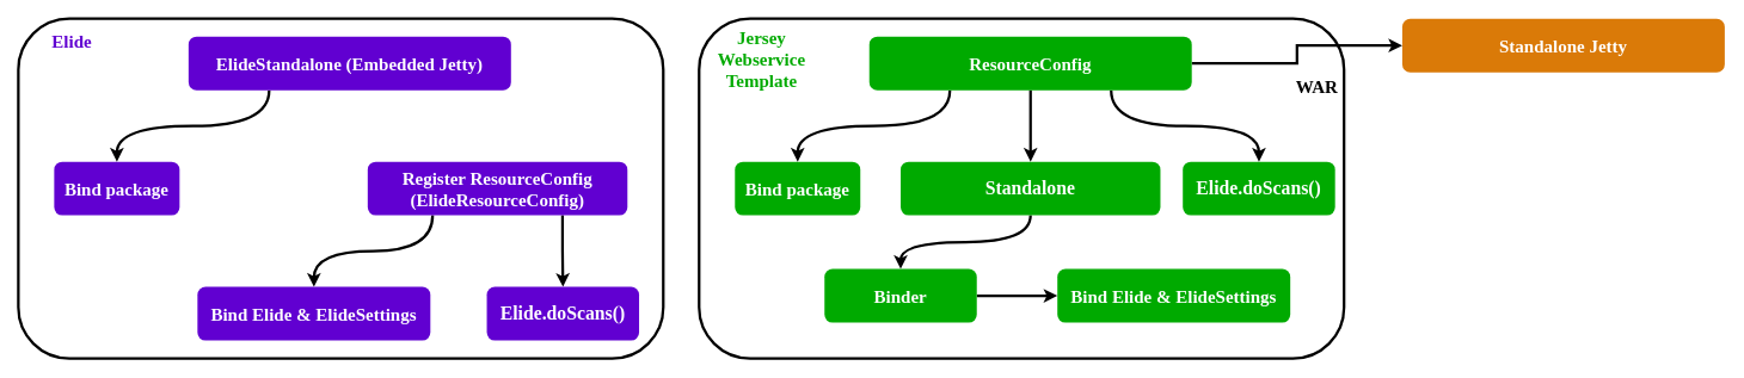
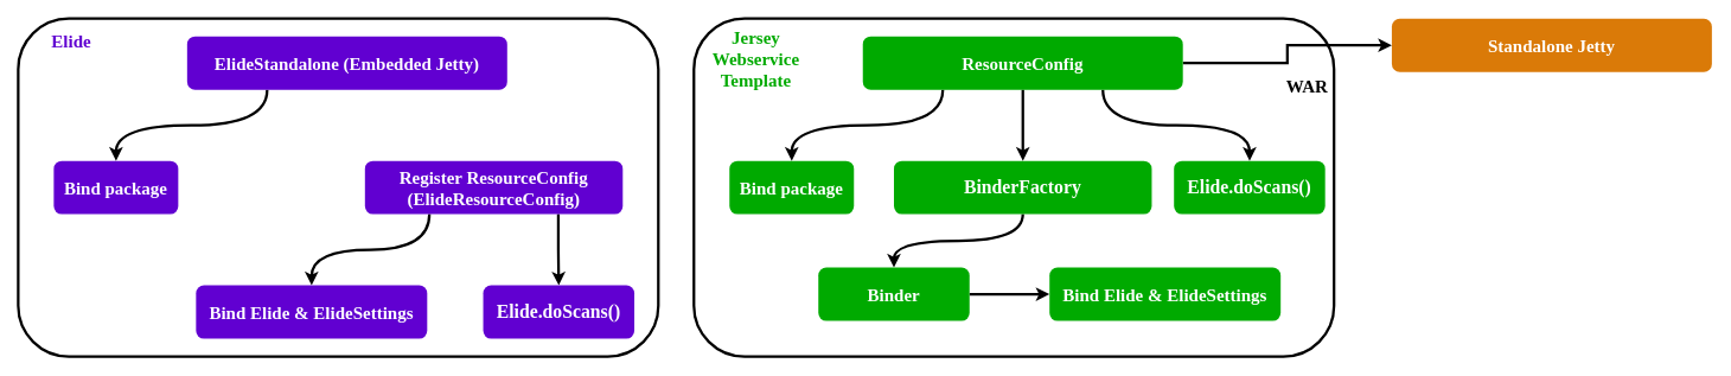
- <mxCell id="19" value="&lt;b style=&quot;border-color: var(--border-color); font-family: Ubuntu; font-size: 21px;&quot;&gt;Standalone&lt;/b&gt;&lt;font face=&quot;Ubuntu&quot;&gt;&lt;span style=&quot;font-size: 20px;&quot;&gt;&lt;b&gt;&lt;br&gt;&lt;/b&gt;&lt;/span&gt;&lt;/font&gt;" style="rounded=1;whiteSpace=wrap;html=1;strokeWidth=3;fillColor=#00AA00;strokeColor=none;fontColor=#FFFFFF;" vertex="1" parent="1"><mxGeometry x="1005" y="180" width="290" height="60" as="geometry" /></mxCell>
+ <mxCell id="19" value="&lt;b style=&quot;border-color: var(--border-color); font-family: Ubuntu; font-size: 21px;&quot;&gt;BinderFactory&lt;/b&gt;&lt;font face=&quot;Ubuntu&quot;&gt;&lt;span style=&quot;font-size: 20px;&quot;&gt;&lt;b&gt;&lt;br&gt;&lt;/b&gt;&lt;/span&gt;&lt;/font&gt;" style="rounded=1;whiteSpace=wrap;html=1;strokeWidth=3;fillColor=#00AA00;strokeColor=none;fontColor=#FFFFFF;" vertex="1" parent="1"><mxGeometry x="1005" y="180" width="290" height="60" as="geometry" /></mxCell>
